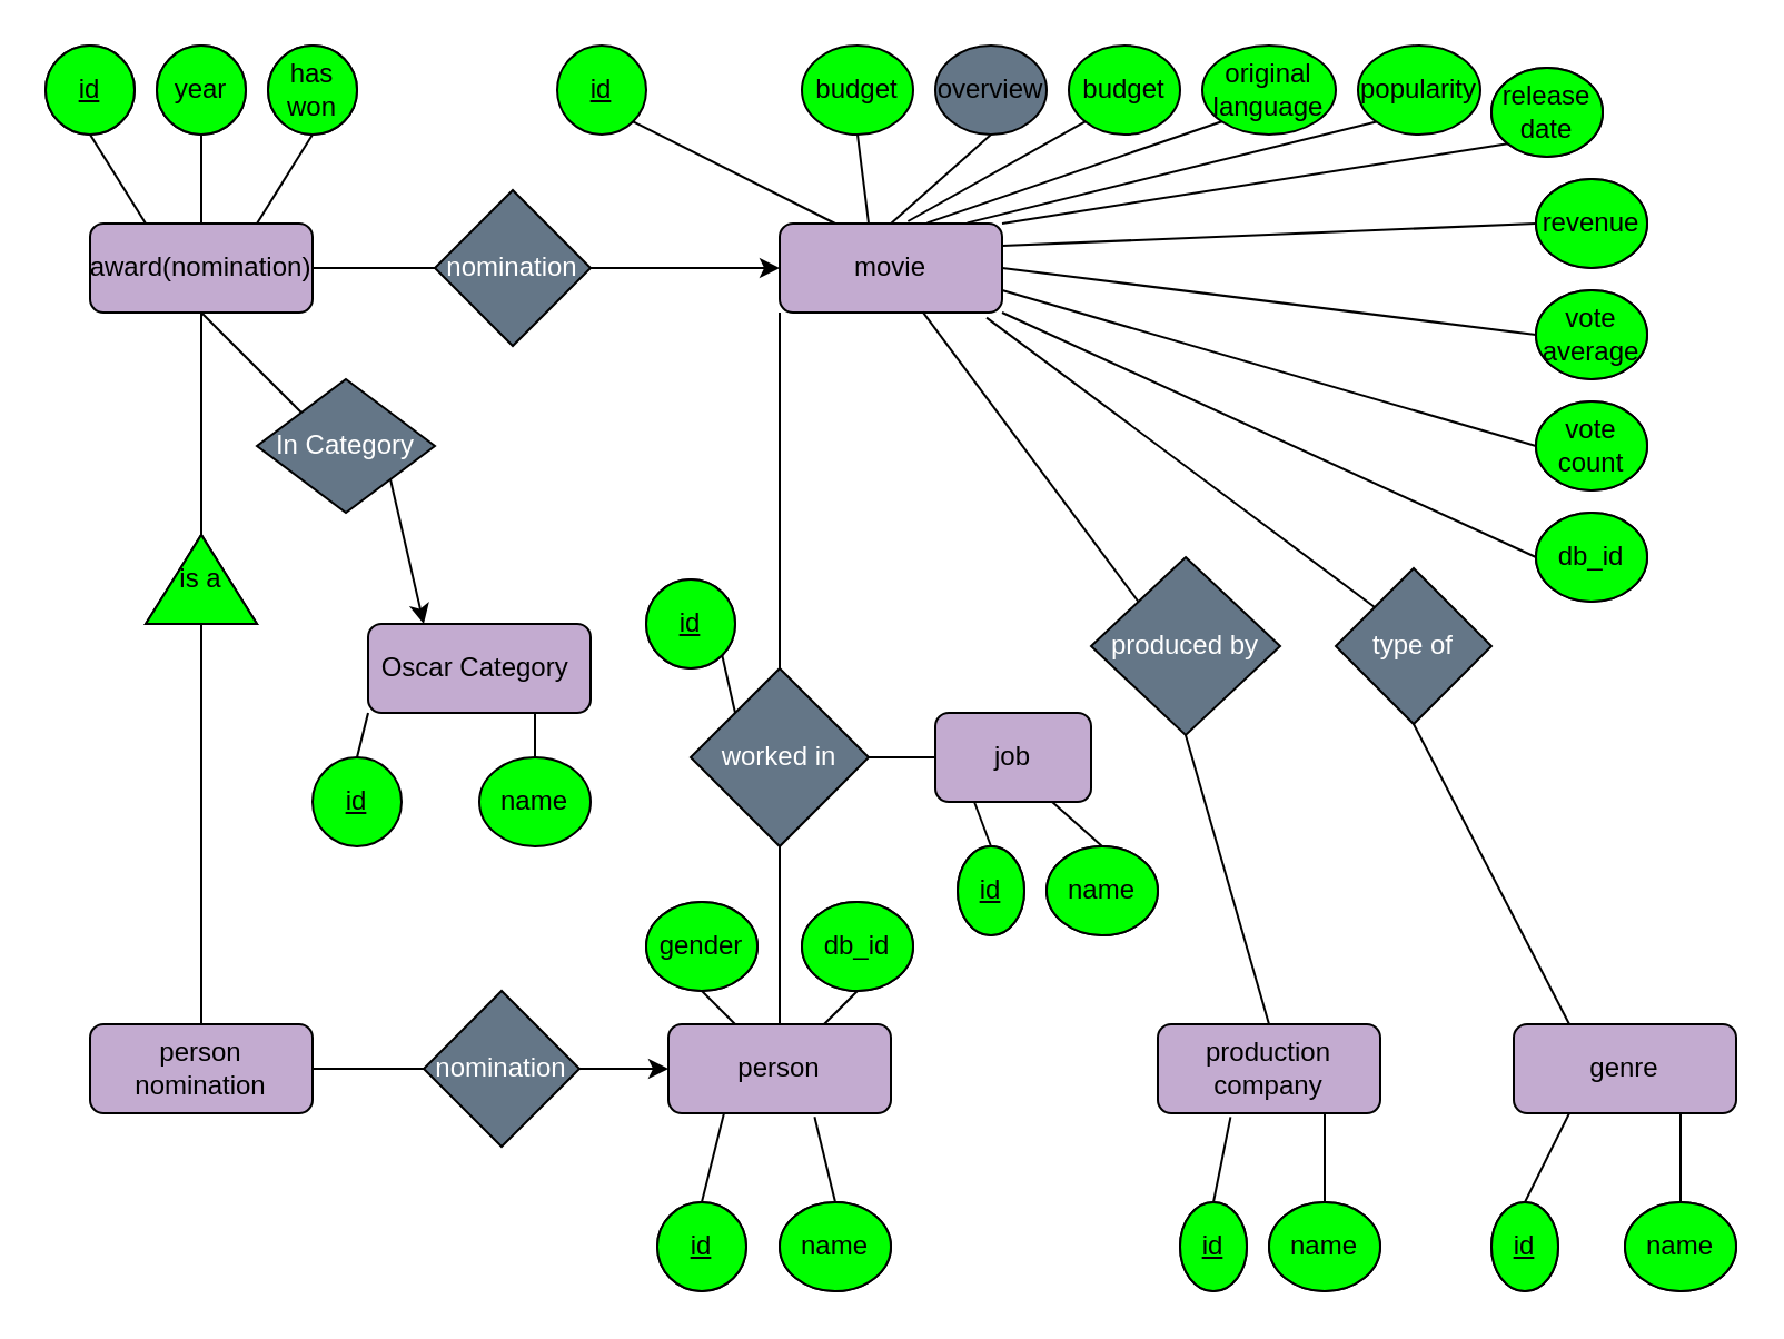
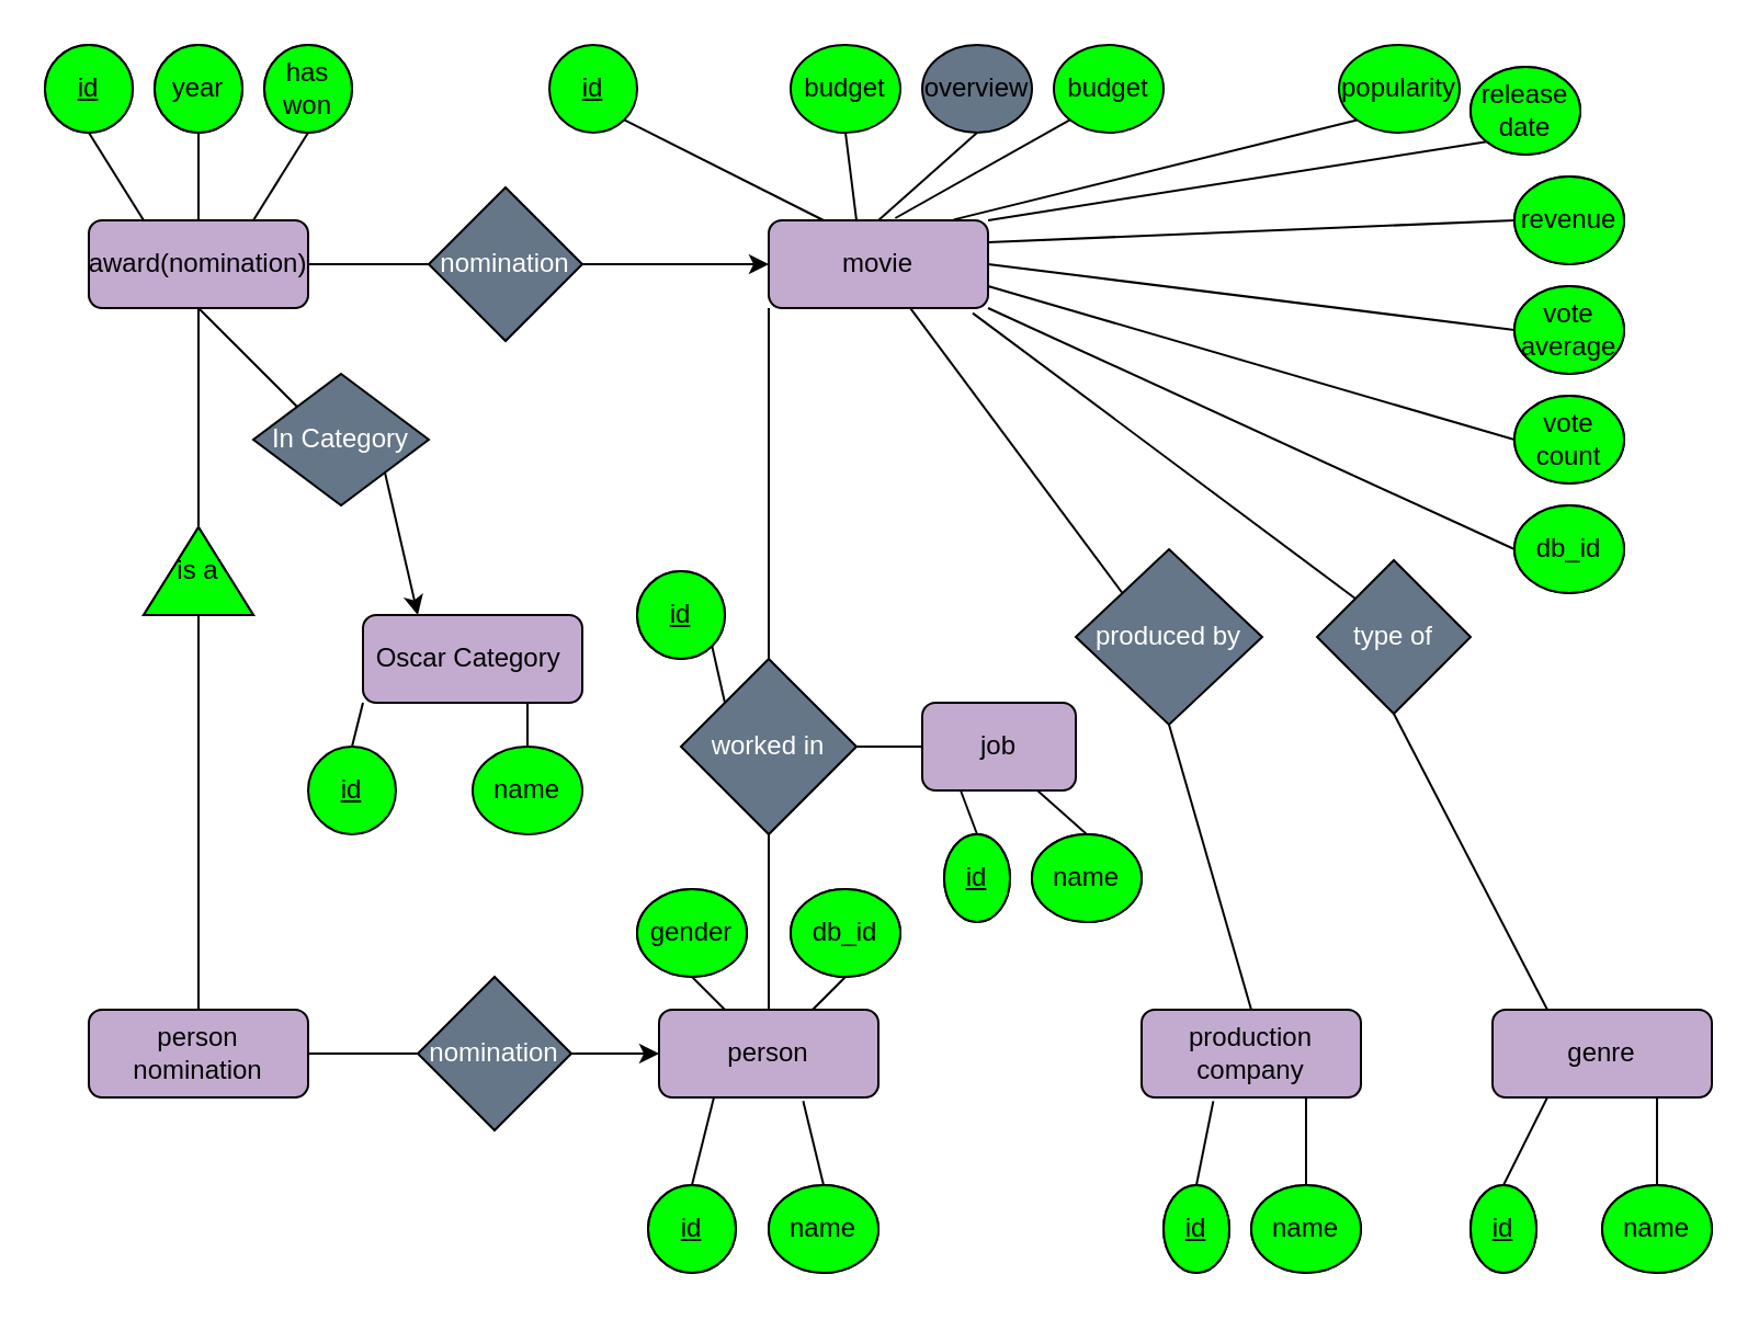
- <mxCell id="39" value="original&lt;br&gt;language" style="ellipse;whiteSpace=wrap;html=1;fillColor=#00FF00;" vertex="1" parent="1"><mxGeometry x="540" y="20" width="60" height="40" as="geometry" /></mxCell>
- <mxCell id="38" style="edgeStyle=none;rounded=0;orthogonalLoop=1;jettySize=auto;html=1;exitX=0;exitY=1;exitDx=0;exitDy=0;entryX=0.663;entryY=-0.008;entryDx=0;entryDy=0;entryPerimeter=0;startArrow=none;startFill=0;endArrow=none;endFill=0;" edge="1" parent="1" source="39" target="3"><mxGeometry relative="1" as="geometry" /></mxCell>
